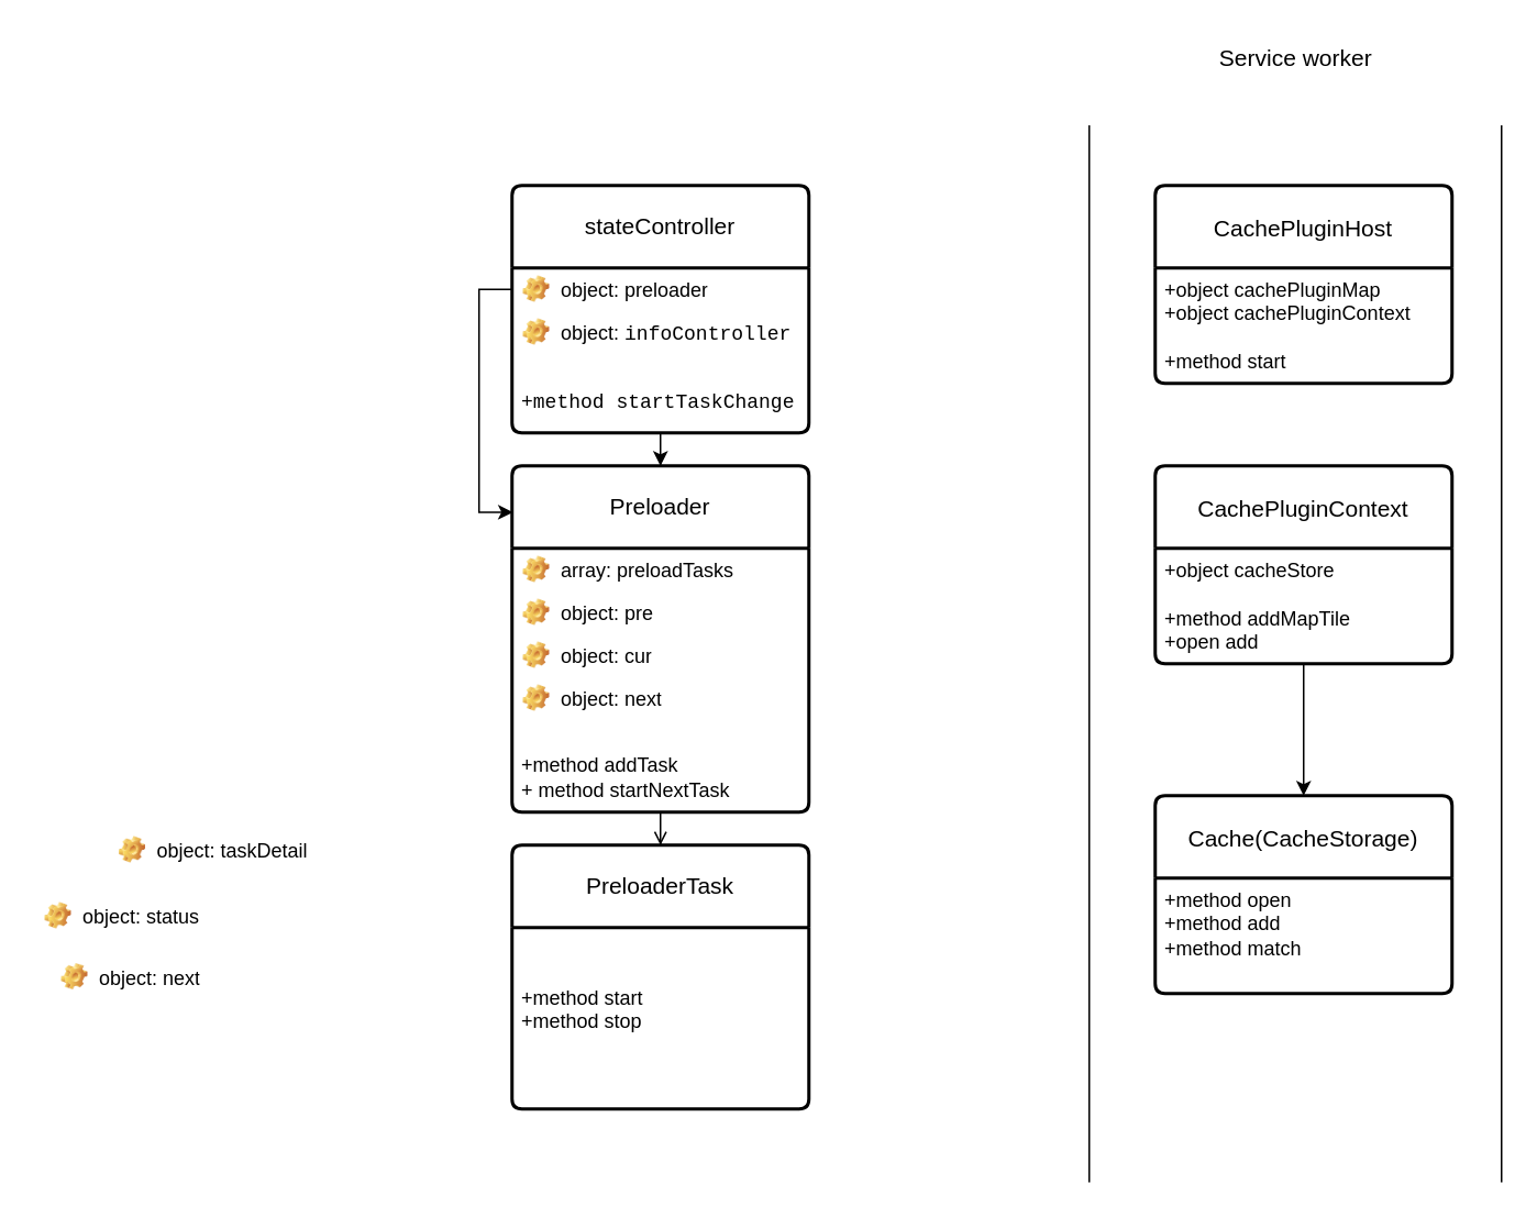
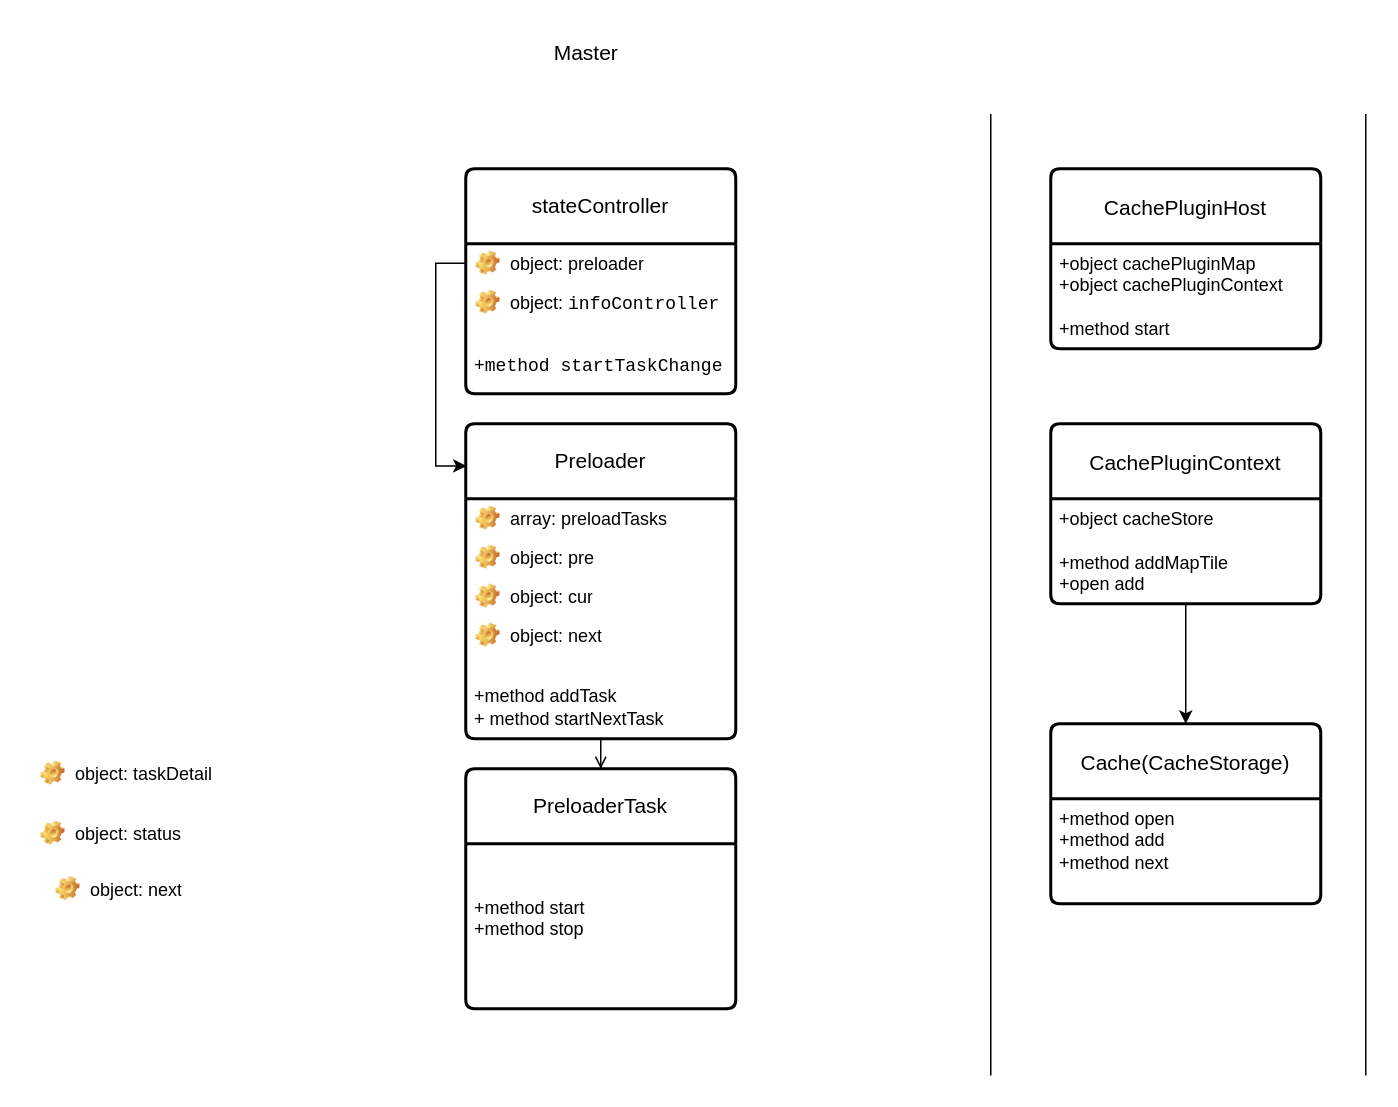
+ <mxCell id="24" value="&lt;font style=&quot;font-size: 14px;&quot;&gt;Master&lt;/font&gt;" style="text;html=1;align=center;verticalAlign=middle;resizable=0;points=[];autosize=1;strokeColor=none;fillColor=none;" vertex="1" parent="1"><mxGeometry x="355" y="20" width="70" height="30" as="geometry" /></mxCell>
- <mxCell id="25" value="&lt;font style=&quot;font-size: 14px;&quot;&gt;Service worker&lt;/font&gt;" style="text;html=1;align=center;verticalAlign=middle;resizable=0;points=[];autosize=1;strokeColor=none;fillColor=none;" vertex="1" parent="1"><mxGeometry x="725" y="20" width="120" height="30" as="geometry" /></mxCell>
- <mxCell id="3" value="" style="edgeStyle=orthogonalEdgeStyle;rounded=0;orthogonalLoop=1;jettySize=auto;html=1;" edge="1" parent="1" source="4" target="9"><mxGeometry relative="1" as="geometry" /></mxCell>
- <mxCell id="27" value="&lt;span style=&quot;white-space: pre;&quot;&gt;object: taskDetail&lt;/span&gt;" style="label;fontStyle=0;strokeColor=none;fillColor=none;align=left;verticalAlign=top;overflow=hidden;spacingLeft=28;spacingRight=4;rotatable=0;points=[[0,0.5],[1,0.5]];portConstraint=eastwest;imageWidth=16;imageHeight=16;whiteSpace=wrap;html=1;image=img/clipart/Gear_128x128.png" vertex="1" parent="1"><mxGeometry x="65" y="502" width="180" height="26" as="geometry" /></mxCell>
+ <mxCell id="27" value="&lt;span style=&quot;white-space: pre;&quot;&gt;object: taskDetail&lt;/span&gt;" style="label;fontStyle=0;strokeColor=none;fillColor=none;align=left;verticalAlign=top;overflow=hidden;spacingLeft=28;spacingRight=4;rotatable=0;points=[[0,0.5],[1,0.5]];portConstraint=eastwest;imageWidth=16;imageHeight=16;whiteSpace=wrap;html=1;image=img/clipart/Gear_128x128.png" vertex="1" parent="1"><mxGeometry x="20" y="502" width="180" height="26" as="geometry" /></mxCell>
- <mxCell id="23" value="&lt;div&gt;+method open&lt;/div&gt;&lt;div&gt;+method add&lt;/div&gt;&lt;div&gt;+method match&lt;br&gt;&lt;/div&gt;&lt;div&gt;&lt;br&gt;&lt;/div&gt;" style="align=left;strokeColor=none;fillColor=none;spacingLeft=4;fontSize=12;verticalAlign=top;resizable=0;rotatable=0;part=1;html=1;" vertex="1" parent="22"><mxGeometry y="50" width="180" height="70" as="geometry" /></mxCell>
+ <mxCell id="23" value="&lt;div&gt;+method open&lt;/div&gt;&lt;div&gt;+method add&lt;/div&gt;&lt;div&gt;+method next&lt;br&gt;&lt;/div&gt;&lt;div&gt;&lt;br&gt;&lt;/div&gt;" style="align=left;strokeColor=none;fillColor=none;spacingLeft=4;fontSize=12;verticalAlign=top;resizable=0;rotatable=0;part=1;html=1;" vertex="1" parent="22"><mxGeometry y="50" width="180" height="70" as="geometry" /></mxCell>
